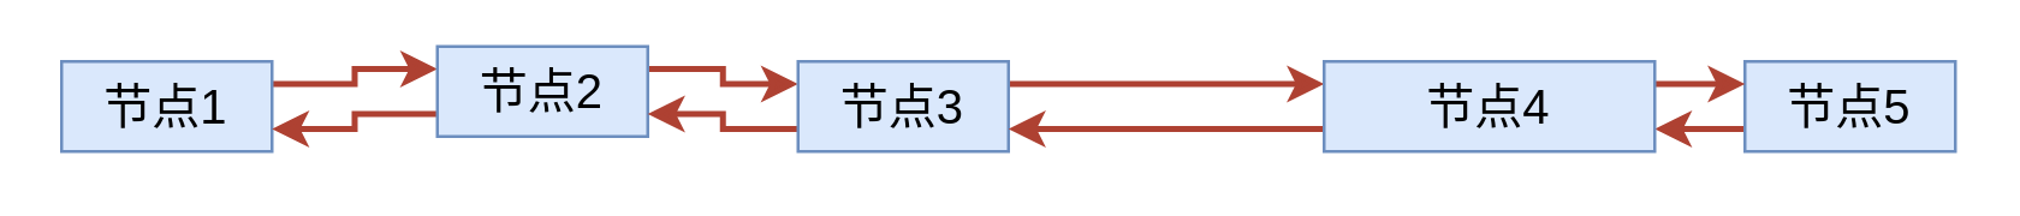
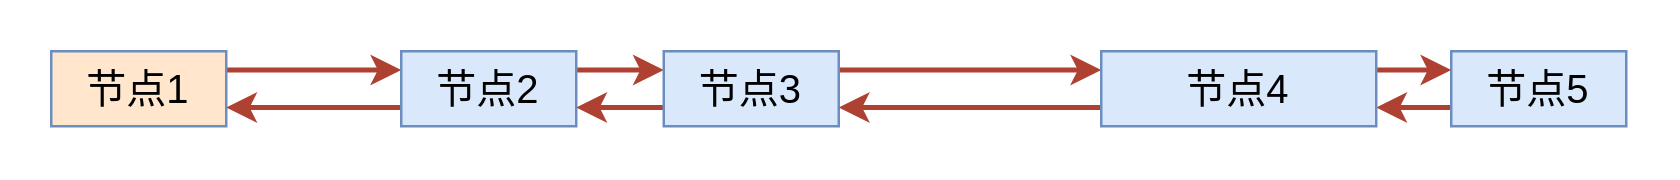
- <mxCell id="6" value="&lt;font style=&quot;font-size: 16px&quot;&gt;节点2&lt;/font&gt;" style="rounded=0;whiteSpace=wrap;html=1;fillColor=#dae8fc;strokeColor=#6c8ebf;" vertex="1" parent="1"><mxGeometry x="145" y="15" width="70" height="30" as="geometry" /></mxCell>
+ <mxCell id="6" value="&lt;font style=&quot;font-size: 16px&quot;&gt;节点2&lt;/font&gt;" style="rounded=0;whiteSpace=wrap;html=1;fillColor=#dae8fc;strokeColor=#6c8ebf;" vertex="1" parent="1"><mxGeometry x="160" y="20" width="70" height="30" as="geometry" /></mxCell>
- <mxCell id="3" value="&lt;font style=&quot;font-size: 16px&quot;&gt;节点1&lt;/font&gt;" style="rounded=0;whiteSpace=wrap;html=1;fillColor=#dae8fc;strokeColor=#6c8ebf;" vertex="1" parent="1"><mxGeometry x="20" y="20" width="70" height="30" as="geometry" /></mxCell>
+ <mxCell id="3" value="&lt;font style=&quot;font-size: 16px&quot;&gt;节点1&lt;/font&gt;" style="rounded=0;whiteSpace=wrap;html=1;fillColor=#ffe6cc;strokeColor=#6c8ebf;" vertex="1" parent="1"><mxGeometry x="20" y="20" width="70" height="30" as="geometry" /></mxCell>
